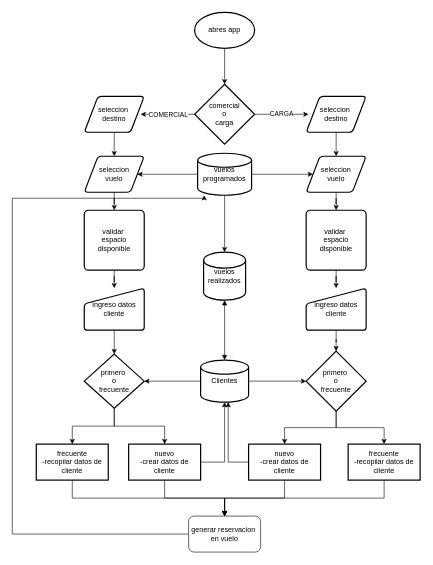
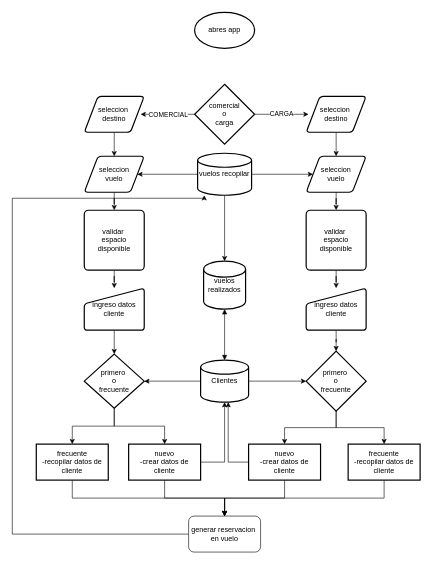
- <mxCell id="2" value="" style="edgeStyle=orthogonalEdgeStyle;rounded=0;orthogonalLoop=1;jettySize=auto;html=1;" parent="1" source="3" target="6" edge="1"><mxGeometry relative="1" as="geometry" /></mxCell>
- <mxCell id="10" value="vuelos programados" style="strokeWidth=2;html=1;shape=mxgraph.flowchart.database;whiteSpace=wrap;" parent="1" vertex="1"><mxGeometry x="329" y="255" width="90" height="70" as="geometry" /></mxCell>
+ <mxCell id="10" value="vuelos recopilar" style="strokeWidth=2;html=1;shape=mxgraph.flowchart.database;whiteSpace=wrap;" parent="1" vertex="1"><mxGeometry x="329" y="255" width="90" height="70" as="geometry" /></mxCell>
- <mxCell id="11" value="vuelos realizados" style="strokeWidth=2;html=1;shape=mxgraph.flowchart.database;whiteSpace=wrap;" parent="1" vertex="1"><mxGeometry x="339" y="420" width="70" height="80" as="geometry" /></mxCell>
+ <mxCell id="11" value="vuelos realizados" style="strokeWidth=2;html=1;shape=mxgraph.flowchart.database;whiteSpace=wrap;" parent="1" vertex="1"><mxGeometry x="339" y="435" width="70" height="80" as="geometry" /></mxCell>
